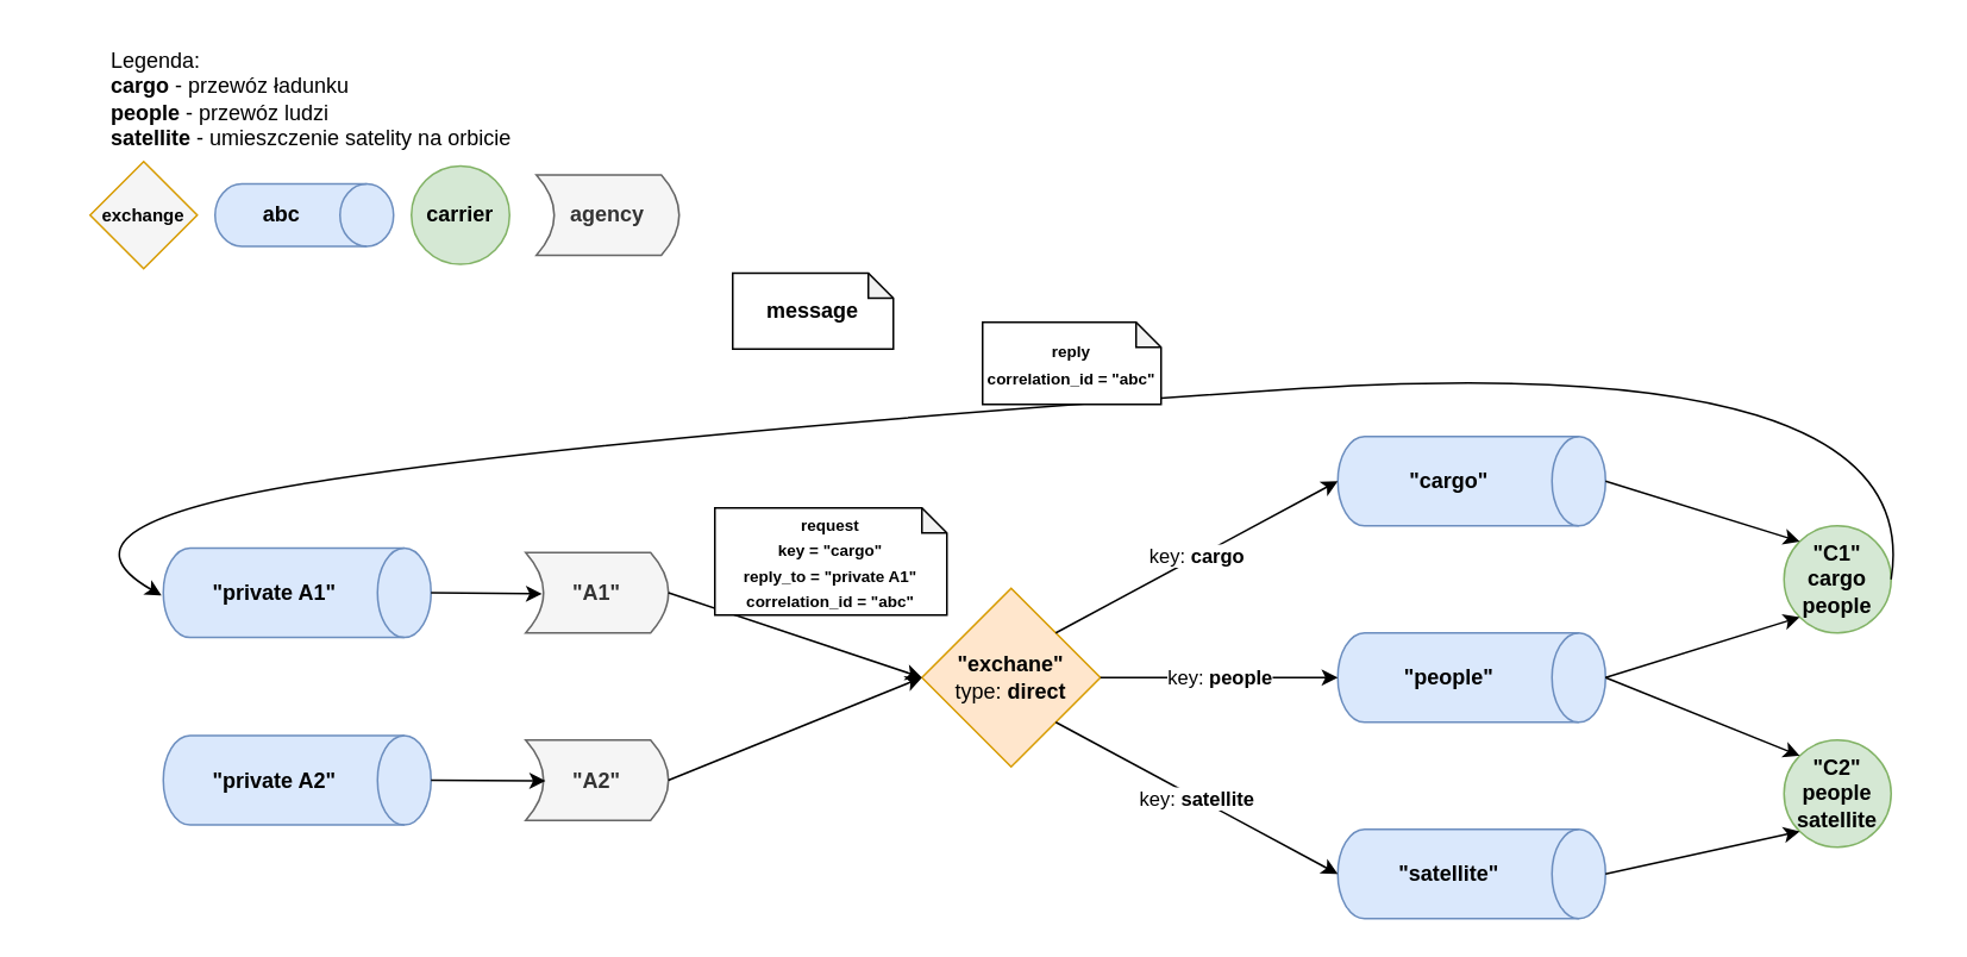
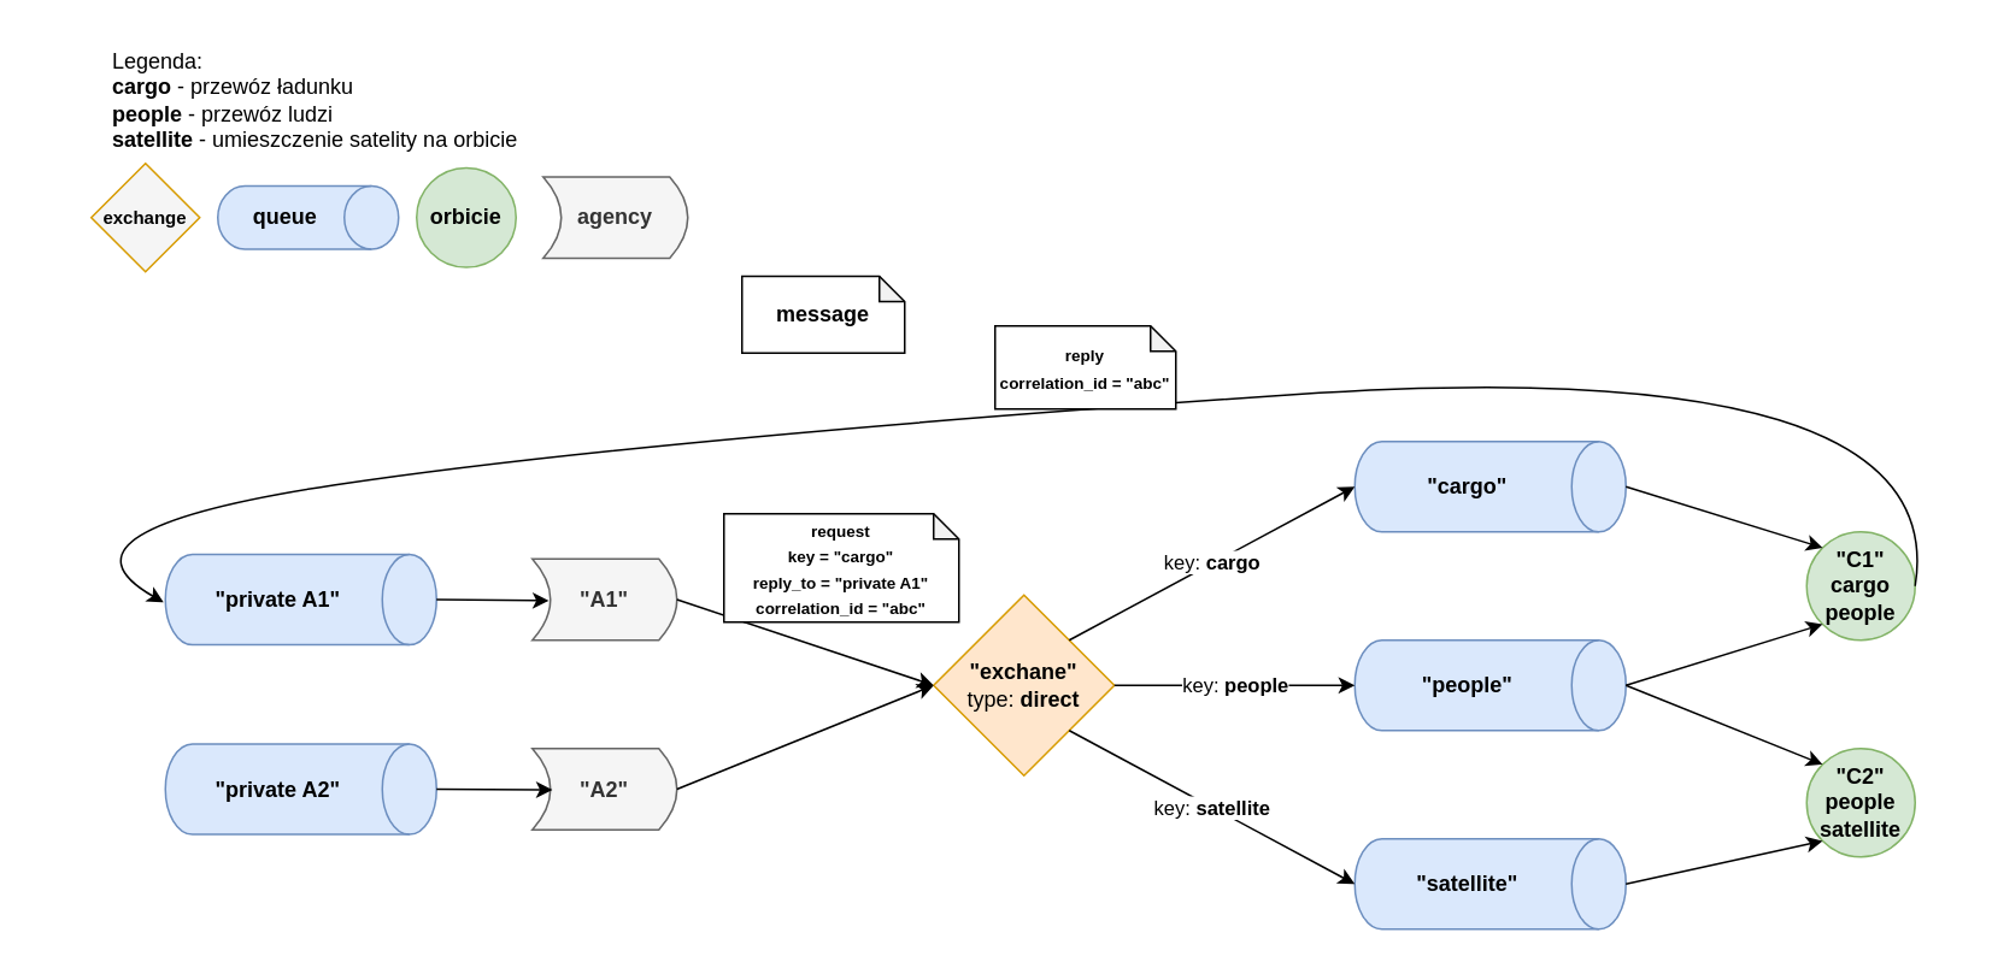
- <mxCell id="7" value="&lt;b&gt;abc&lt;/b&gt;" style="shape=cylinder3;whiteSpace=wrap;html=1;boundedLbl=1;backgroundOutline=1;size=15;direction=south;fillColor=#dae8fc;strokeColor=#6c8ebf;" parent="1" vertex="1"><mxGeometry x="120" y="102.5" width="100" height="35" as="geometry" /></mxCell>
+ <mxCell id="7" value="&lt;b&gt;queue&lt;/b&gt;" style="shape=cylinder3;whiteSpace=wrap;html=1;boundedLbl=1;backgroundOutline=1;size=15;direction=south;fillColor=#dae8fc;strokeColor=#6c8ebf;" parent="1" vertex="1"><mxGeometry x="120" y="102.5" width="100" height="35" as="geometry" /></mxCell>
- <mxCell id="14" value="&lt;b&gt;carrier&lt;/b&gt;" style="ellipse;whiteSpace=wrap;html=1;aspect=fixed;fillColor=#d5e8d4;strokeColor=#82b366;" parent="1" vertex="1"><mxGeometry x="230" y="92.5" width="55" height="55" as="geometry" /></mxCell>
+ <mxCell id="14" value="&lt;b&gt;orbicie&lt;/b&gt;" style="ellipse;whiteSpace=wrap;html=1;aspect=fixed;fillColor=#d5e8d4;strokeColor=#82b366;" parent="1" vertex="1"><mxGeometry x="230" y="92.5" width="55" height="55" as="geometry" /></mxCell>
